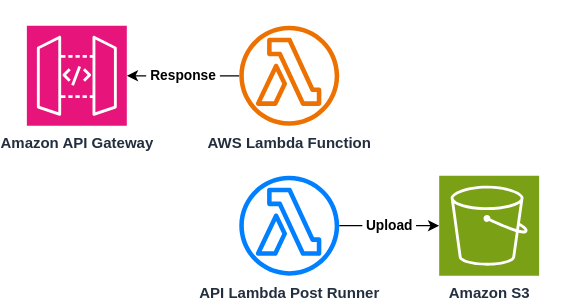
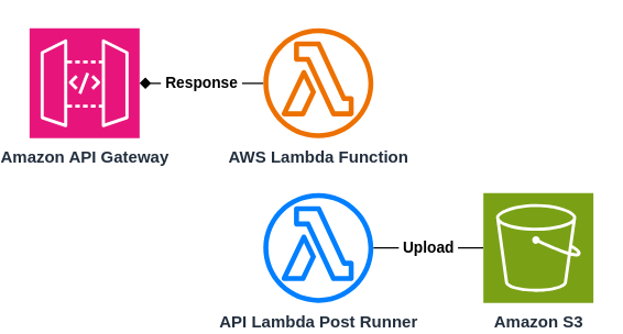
- <mxCell id="2" value="&amp;nbsp;Response&amp;nbsp;" style="edgeStyle=orthogonalEdgeStyle;rounded=0;orthogonalLoop=1;jettySize=auto;html=1;fontStyle=1" parent="1" source="3" target="6" edge="1"><mxGeometry relative="1" as="geometry" /></mxCell>
+ <mxCell id="2" value="&amp;nbsp;Response&amp;nbsp;" style="edgeStyle=orthogonalEdgeStyle;rounded=0;orthogonalLoop=1;jettySize=auto;html=1;fontStyle=1;endArrow=diamond;" parent="1" source="3" target="6" edge="1"><mxGeometry relative="1" as="geometry" /></mxCell>
- <mxCell id="4" value="&amp;nbsp;Upload&amp;nbsp;" style="edgeStyle=orthogonalEdgeStyle;rounded=0;orthogonalLoop=1;jettySize=auto;html=1;fontStyle=1" parent="1" source="5" target="7" edge="1"><mxGeometry relative="1" as="geometry" /></mxCell>
+ <mxCell id="4" value="&amp;nbsp;Upload&amp;nbsp;" style="edgeStyle=orthogonalEdgeStyle;rounded=0;orthogonalLoop=1;jettySize=auto;html=1;fontStyle=1;endArrow=none;" parent="1" source="5" target="7" edge="1"><mxGeometry relative="1" as="geometry" /></mxCell>
